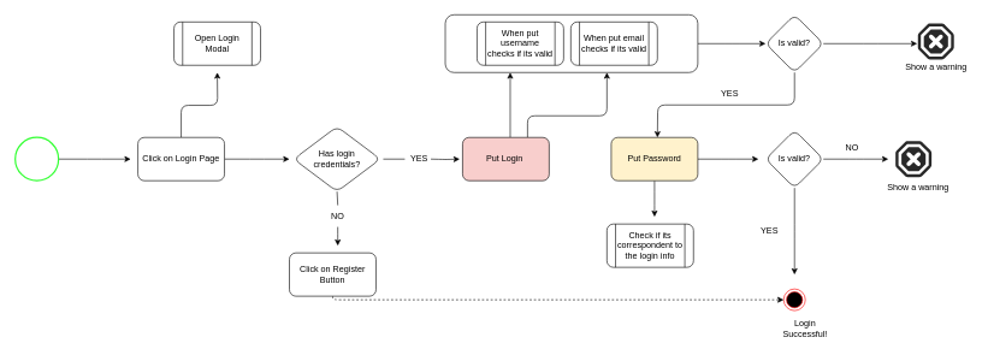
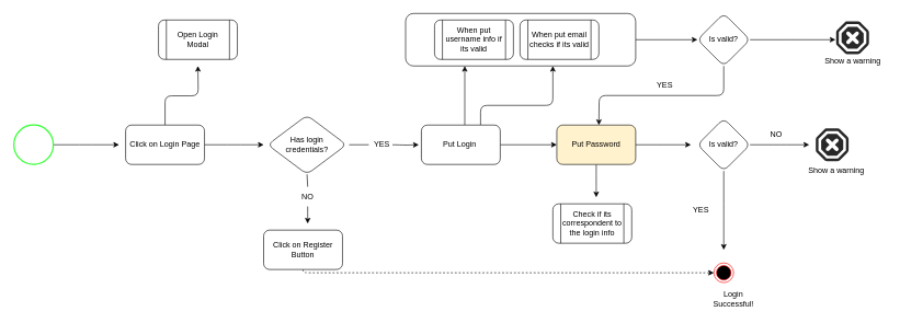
- <mxCell id="24" value="When put username checks if its valid" style="shape=process;whiteSpace=wrap;html=1;backgroundOutline=1;strokeColor=#000000;rounded=1;" vertex="1" parent="1"><mxGeometry x="660" y="30" width="120" height="60" as="geometry" /></mxCell>
+ <mxCell id="24" value="When put username info if its valid" style="shape=process;whiteSpace=wrap;html=1;backgroundOutline=1;strokeColor=#000000;rounded=1;" vertex="1" parent="1"><mxGeometry x="660" y="30" width="120" height="60" as="geometry" /></mxCell>
- <mxCell id="20" value="Put Login&amp;nbsp;" style="rounded=1;whiteSpace=wrap;html=1;strokeColor=#000000;fillColor=#f8cecc;" vertex="1" parent="1"><mxGeometry x="640" y="190" width="120" height="60" as="geometry" /></mxCell>
+ <mxCell id="20" value="Put Login&amp;nbsp;" style="rounded=1;whiteSpace=wrap;html=1;strokeColor=#000000;" vertex="1" parent="1"><mxGeometry x="640" y="190" width="120" height="60" as="geometry" /></mxCell>
+ <mxCell id="19" style="edgeStyle=orthogonalEdgeStyle;rounded=1;orthogonalLoop=1;jettySize=auto;html=1;exitX=1;exitY=0.5;exitDx=0;exitDy=0;entryX=0;entryY=0.5;entryDx=0;entryDy=0;" edge="1" parent="1" source="20" target="31"><mxGeometry relative="1" as="geometry" /></mxCell>
